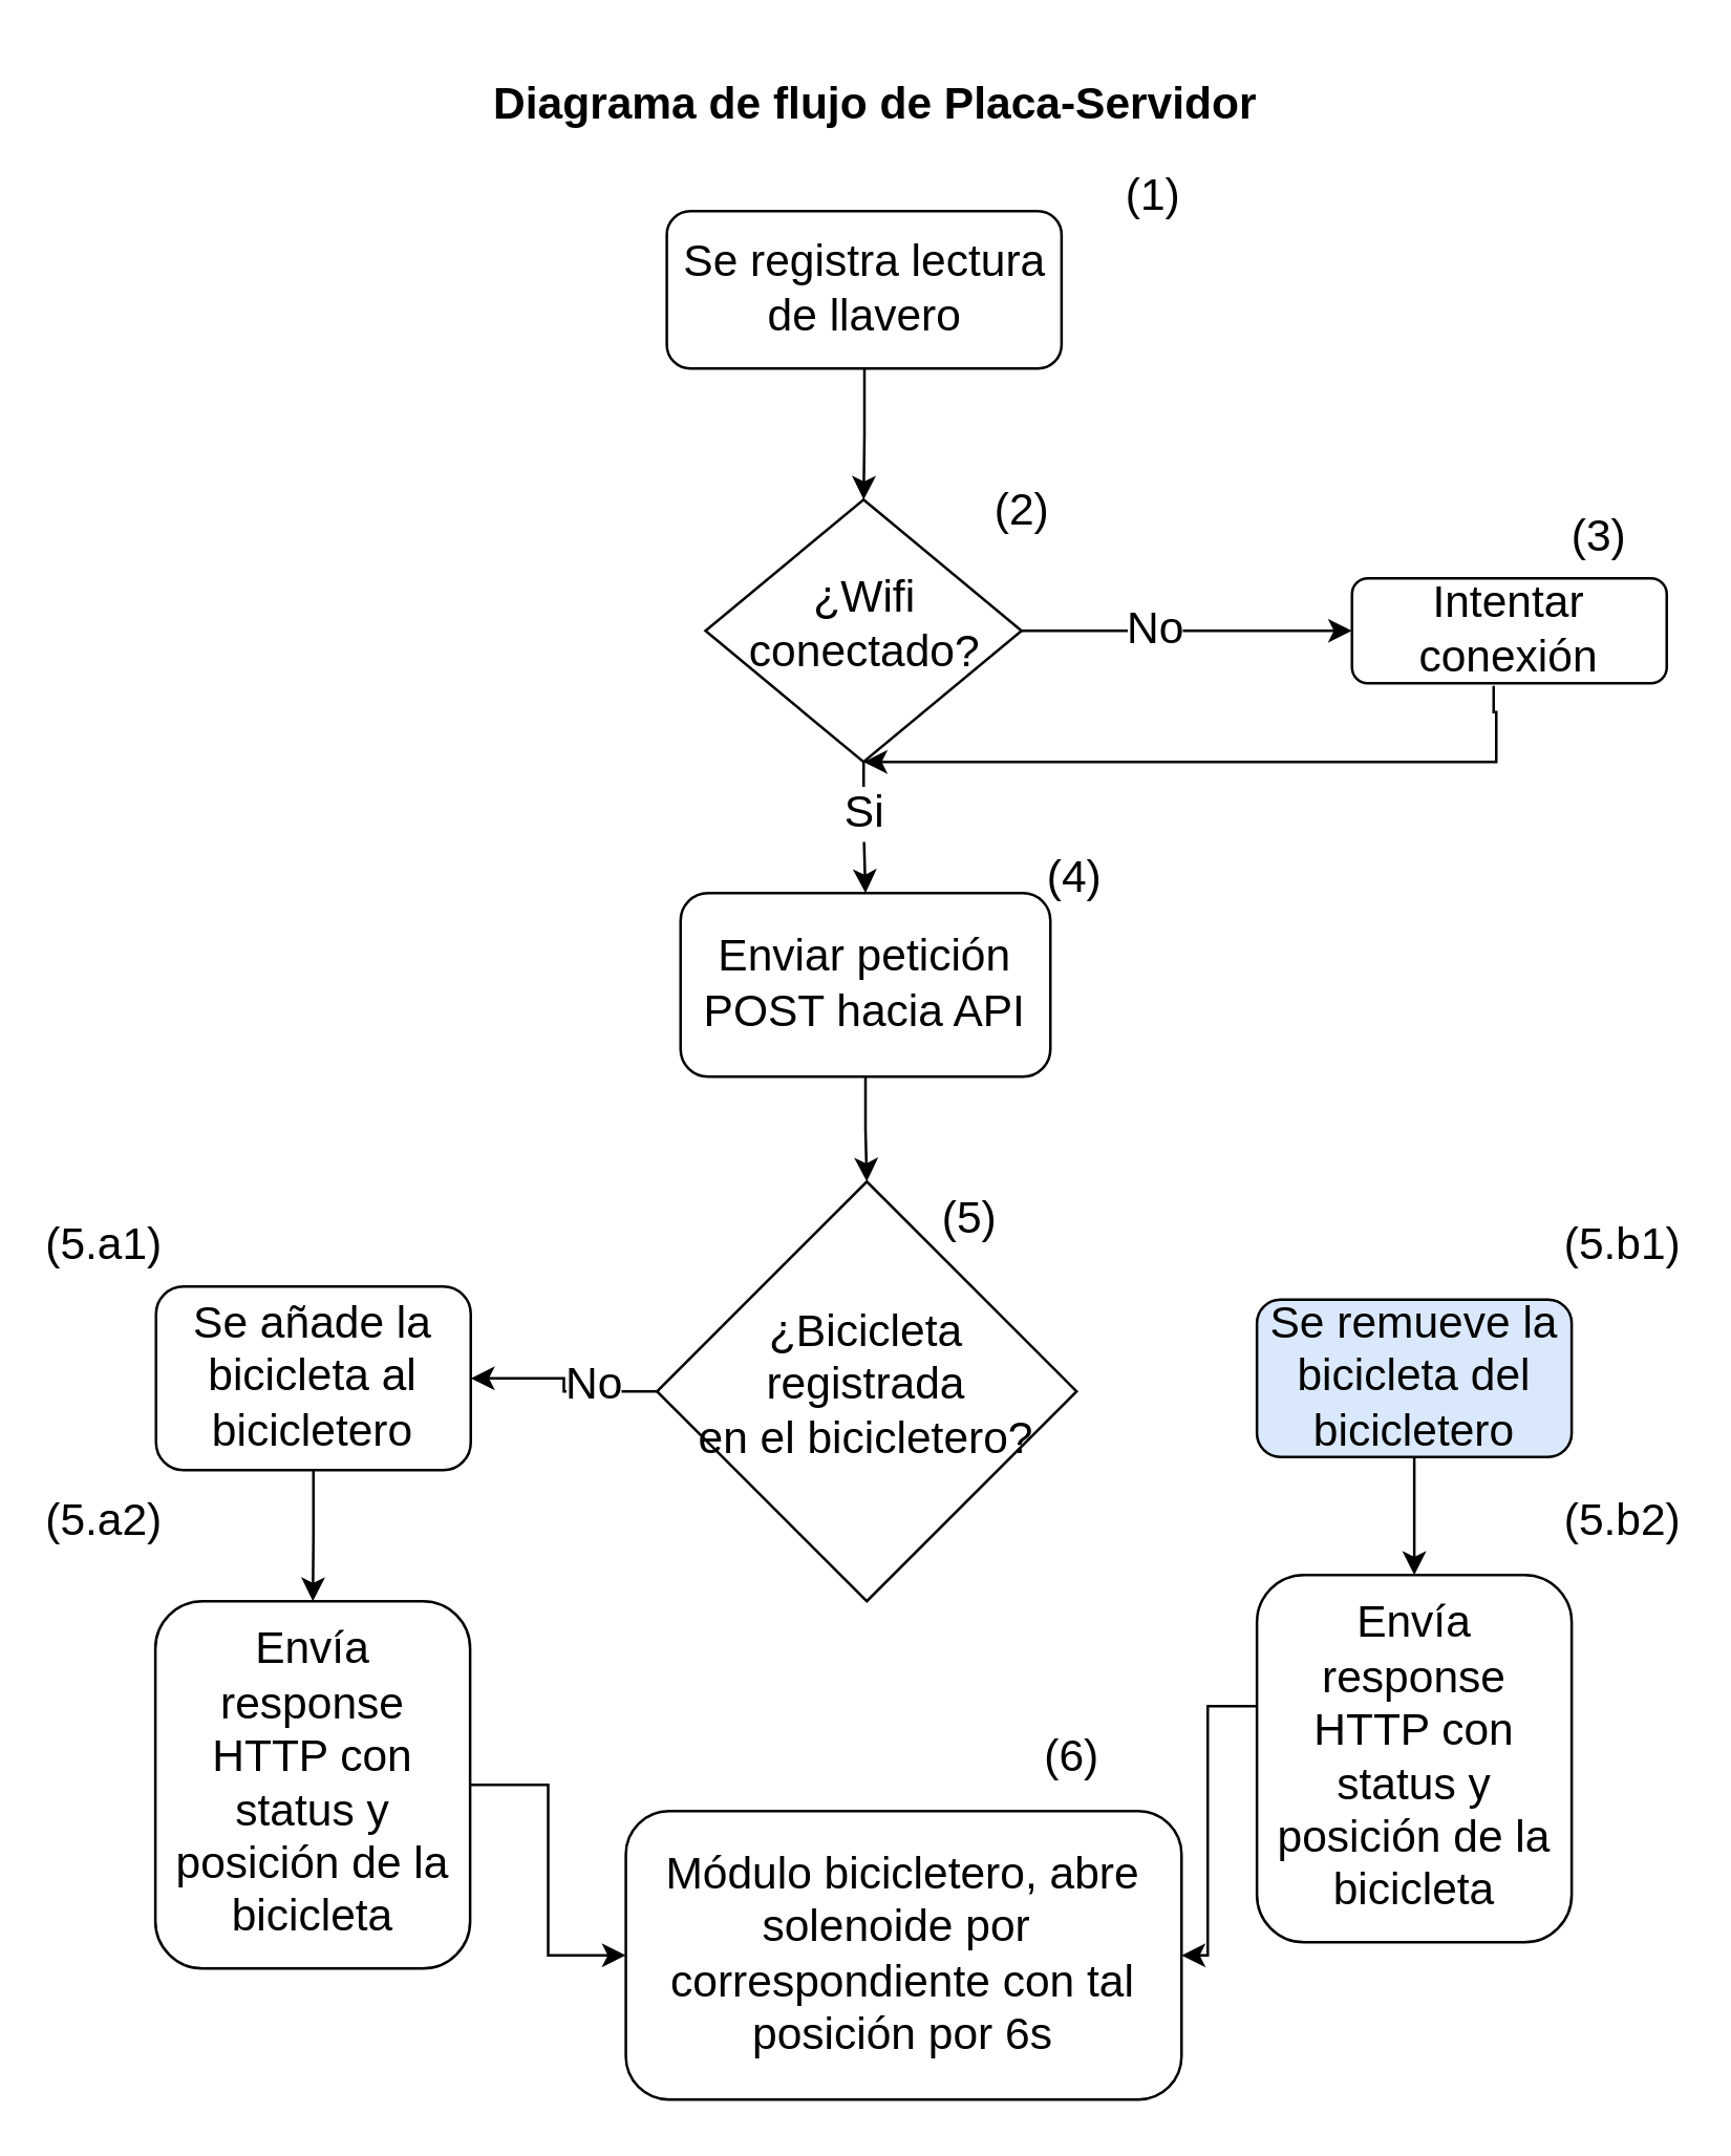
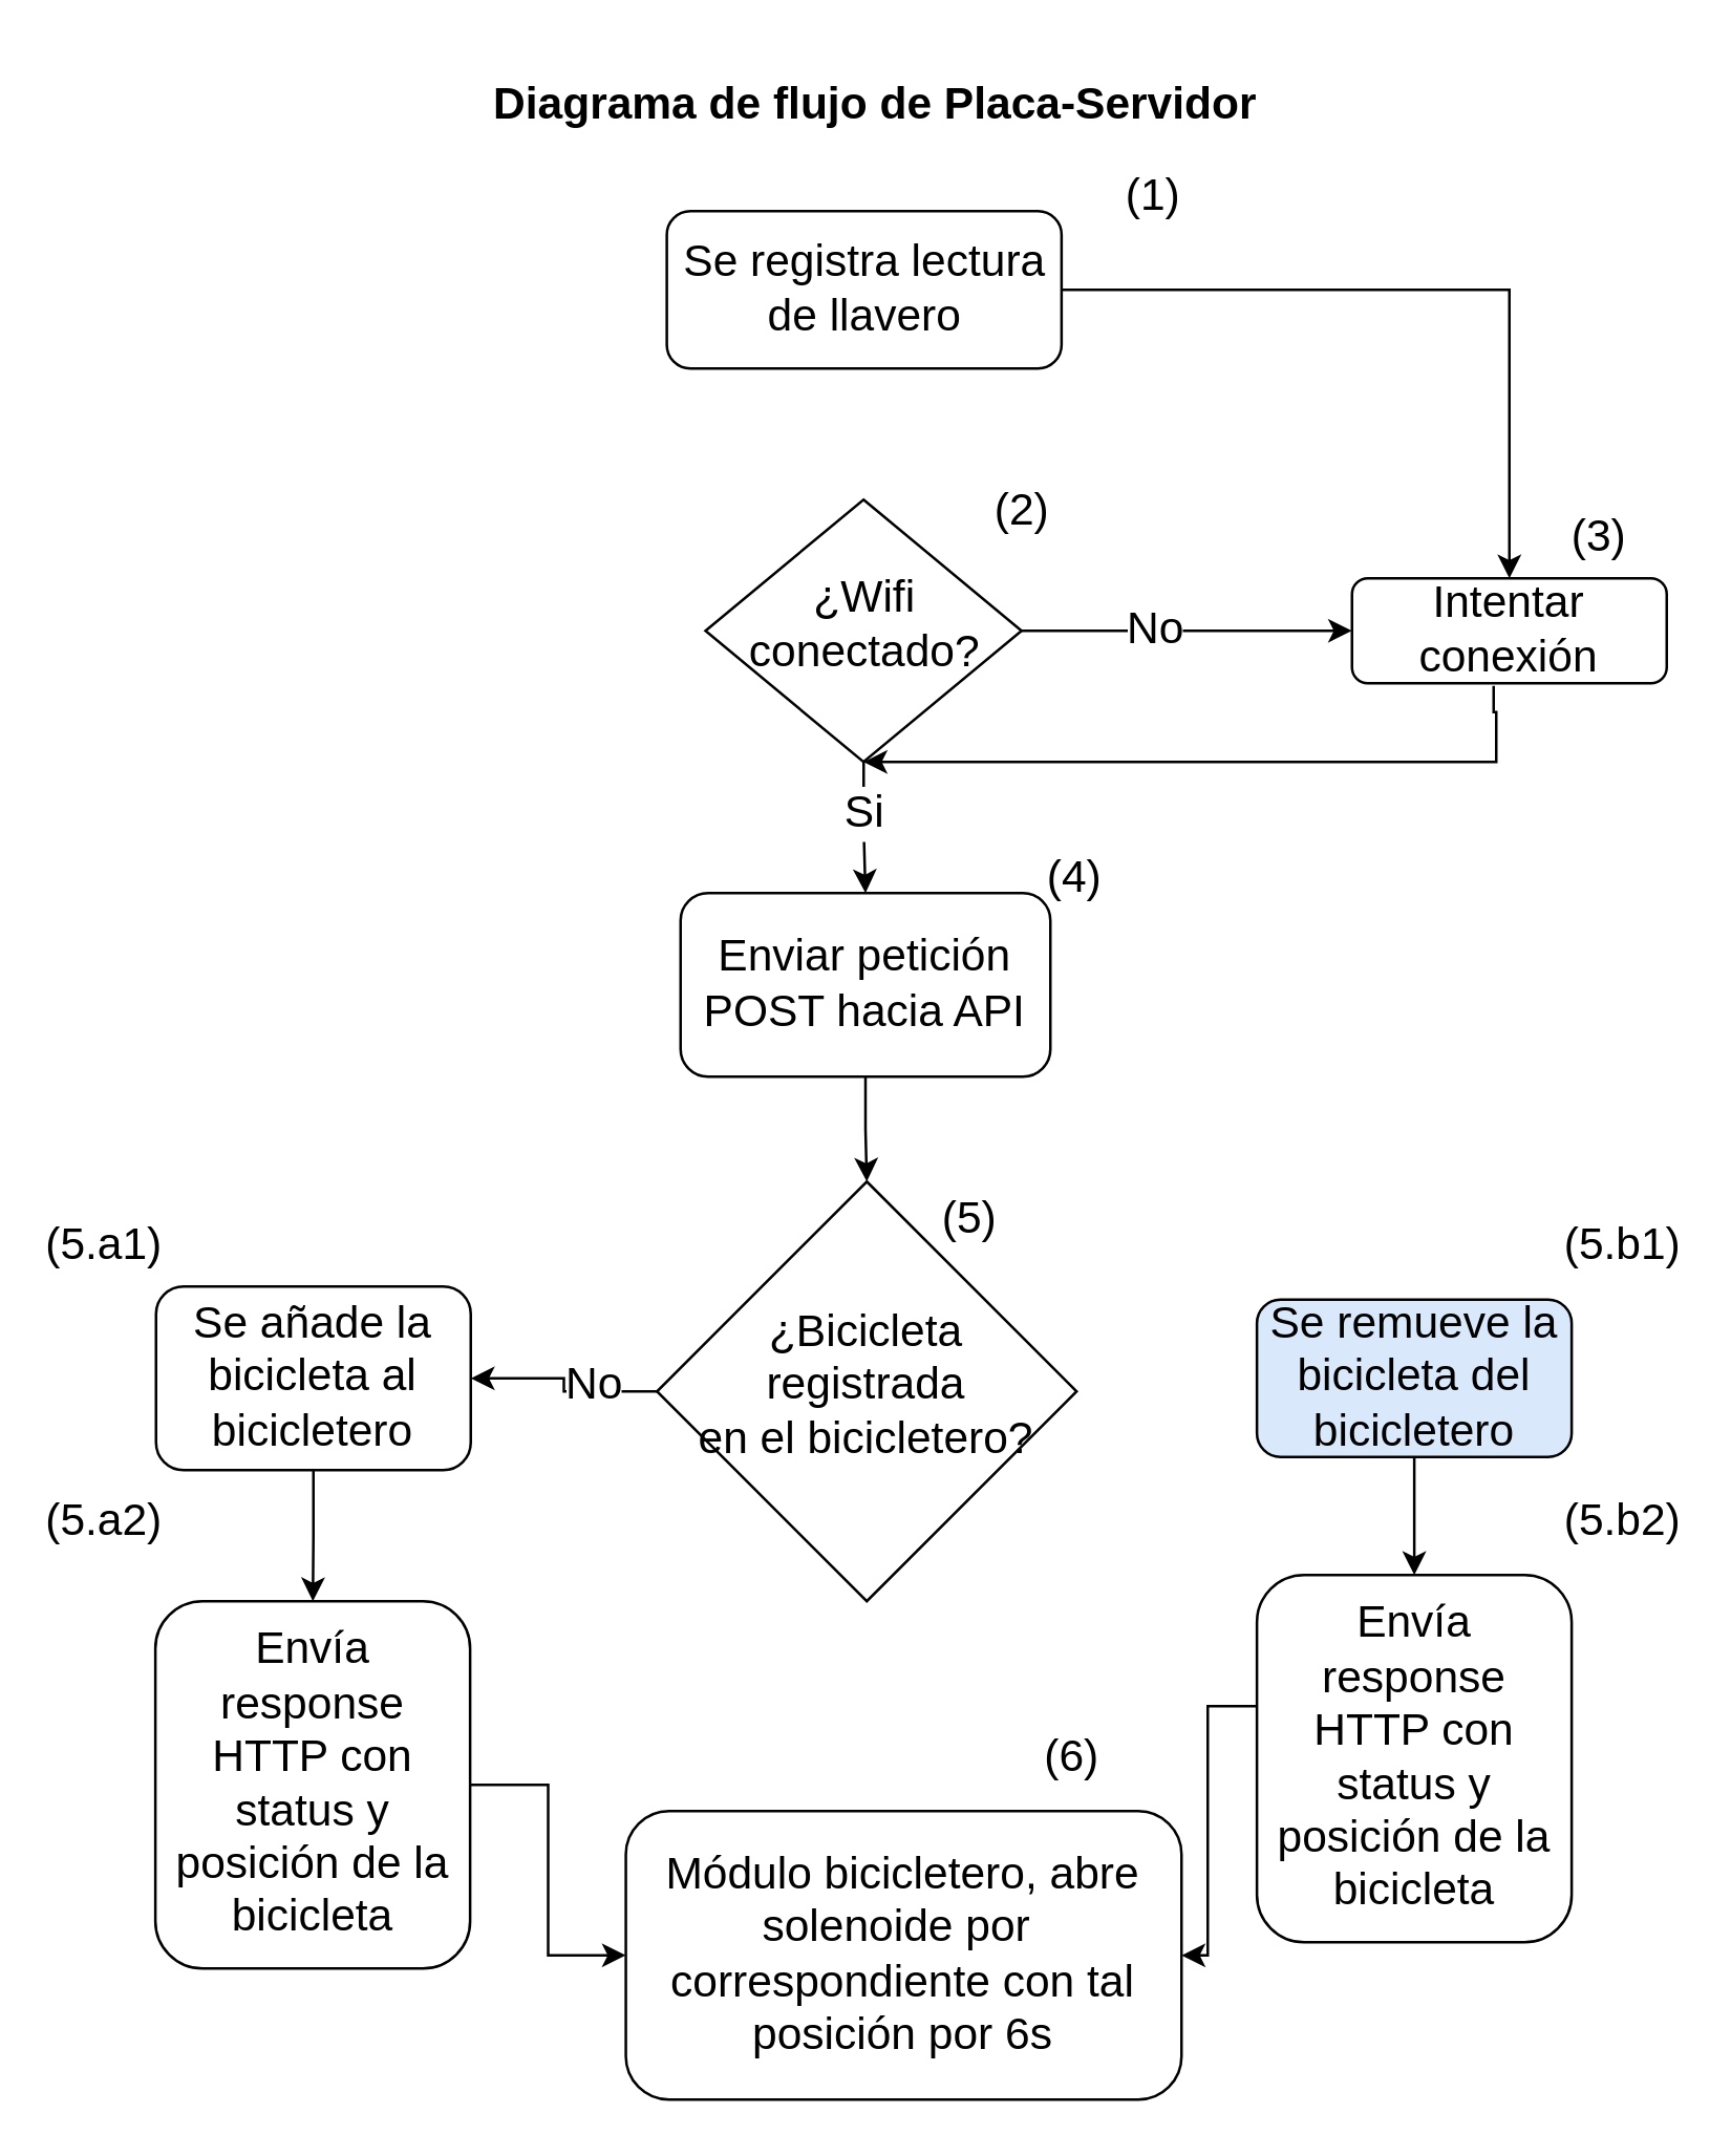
- <mxCell id="2" style="edgeStyle=orthogonalEdgeStyle;rounded=0;orthogonalLoop=1;jettySize=auto;html=1;fontSize=17;" parent="1" source="3" target="9" edge="1"><mxGeometry relative="1" as="geometry" /></mxCell>
+ <mxCell id="2" style="edgeStyle=orthogonalEdgeStyle;rounded=0;orthogonalLoop=1;jettySize=auto;html=1;fontSize=17;" parent="1" source="3" target="11" edge="1"><mxGeometry relative="1" as="geometry" /></mxCell>
